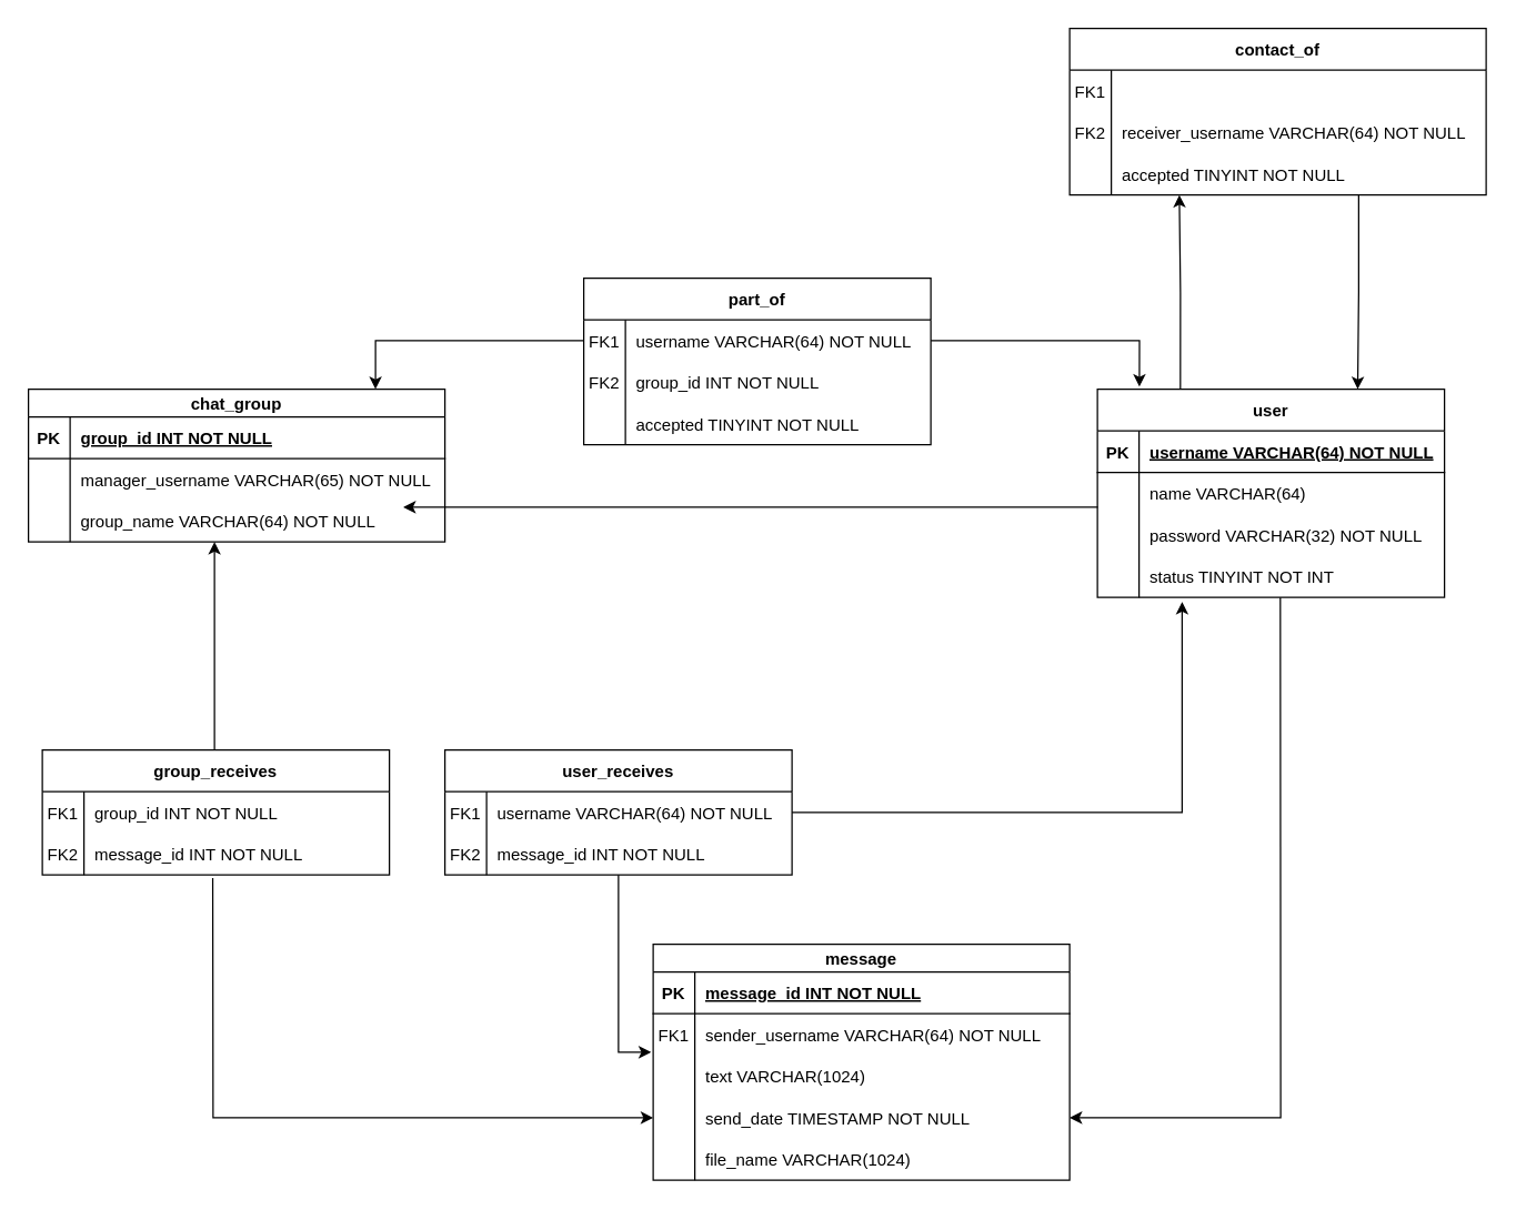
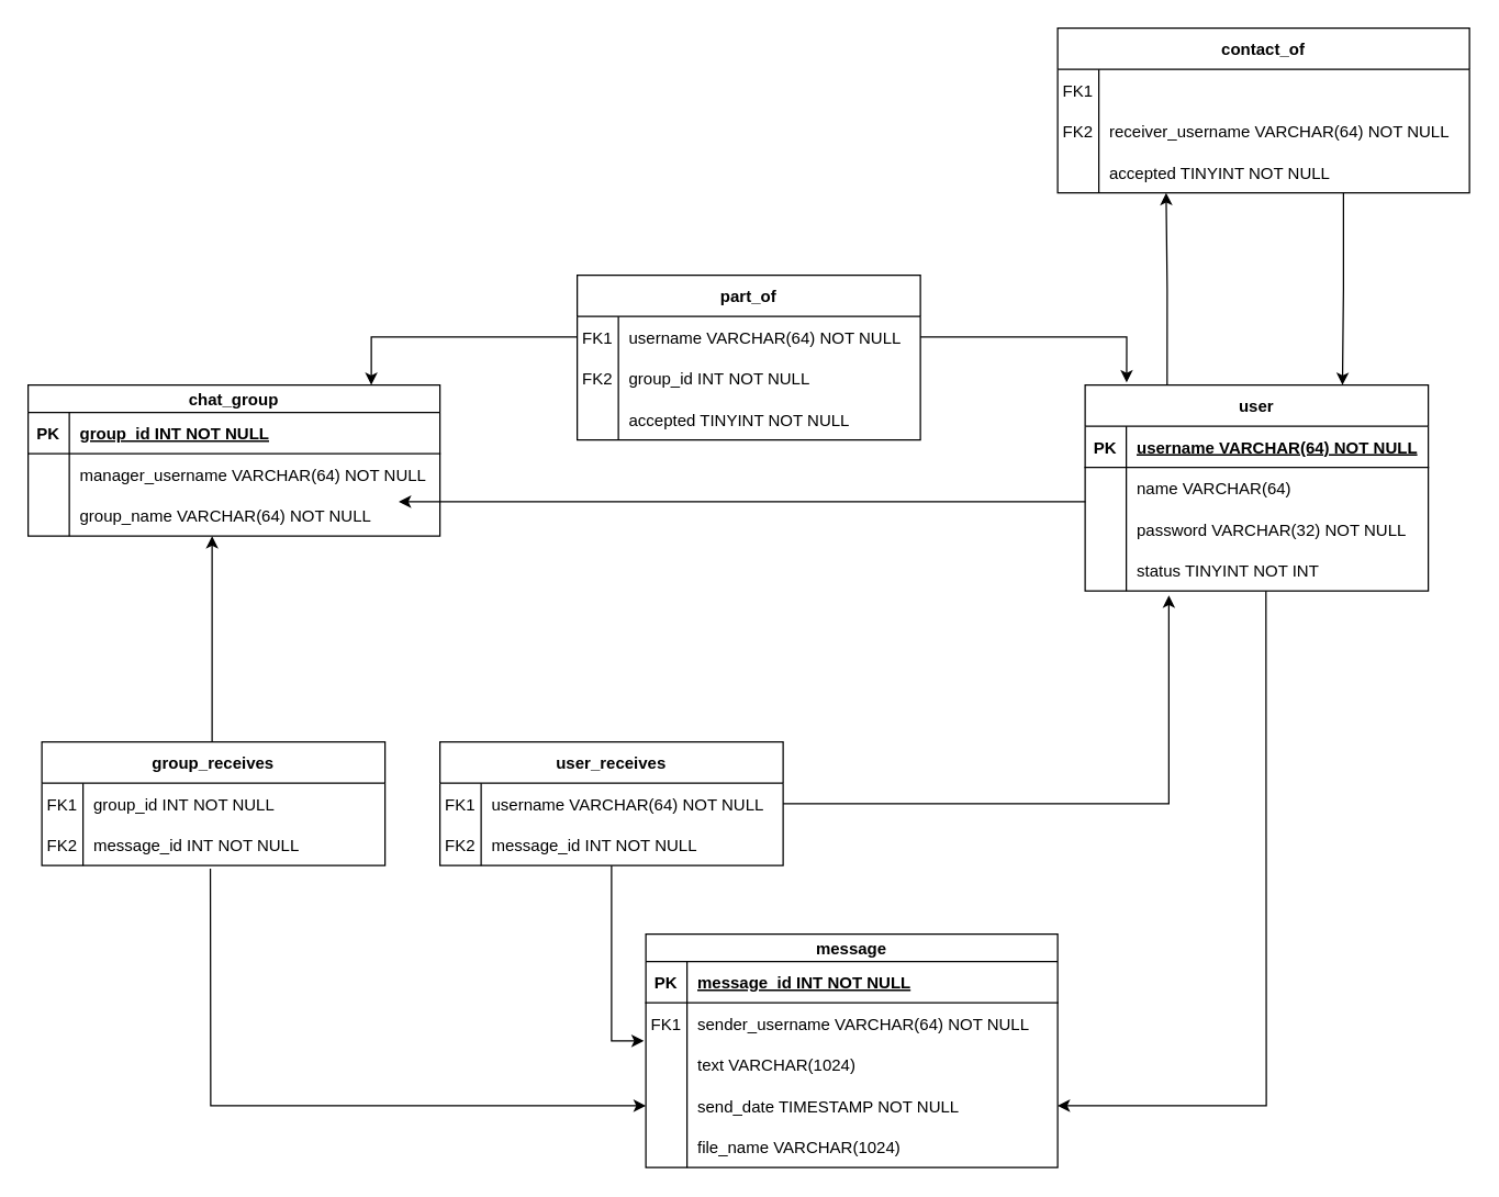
- <mxCell id="33" value="manager_username VARCHAR(65) NOT NULL" style="shape=partialRectangle;overflow=hidden;connectable=0;fillColor=none;top=0;left=0;bottom=0;right=0;align=left;spacingLeft=6;" parent="31" vertex="1"><mxGeometry x="30" width="270" height="30" as="geometry"><mxRectangle width="270" height="30" as="alternateBounds" /></mxGeometry></mxCell>
+ <mxCell id="33" value="manager_username VARCHAR(64) NOT NULL" style="shape=partialRectangle;overflow=hidden;connectable=0;fillColor=none;top=0;left=0;bottom=0;right=0;align=left;spacingLeft=6;" parent="31" vertex="1"><mxGeometry x="30" width="270" height="30" as="geometry"><mxRectangle width="270" height="30" as="alternateBounds" /></mxGeometry></mxCell>
